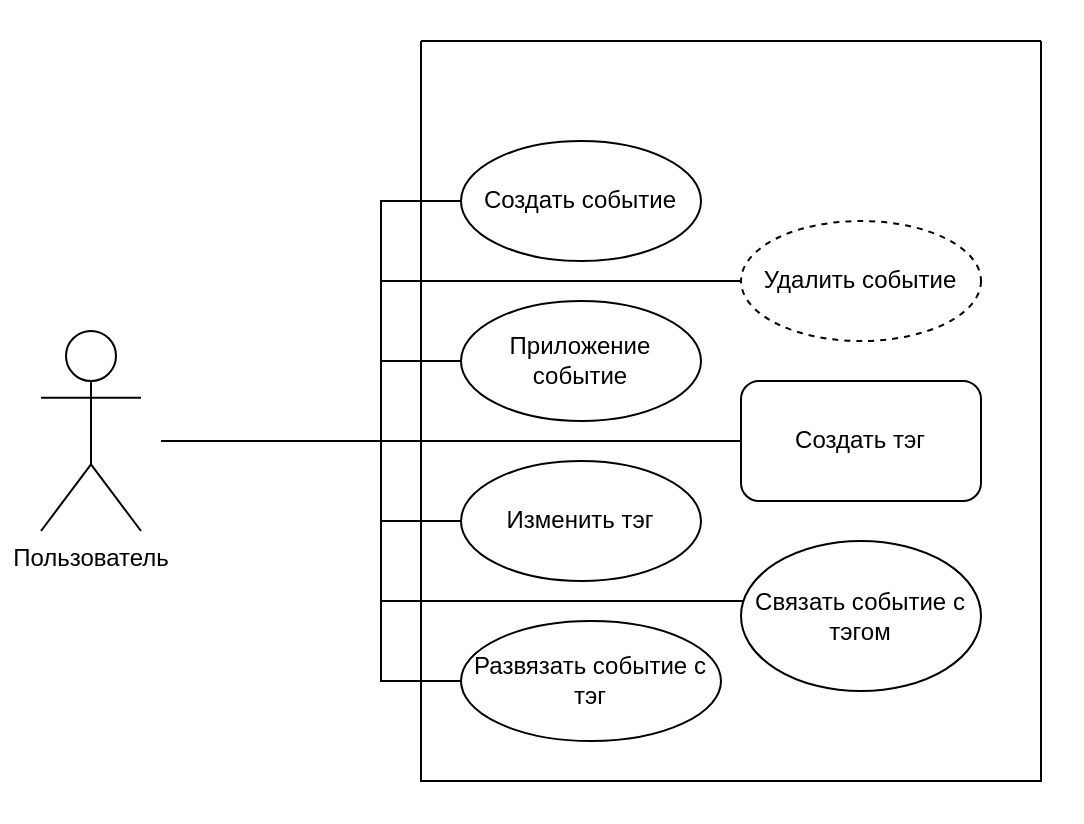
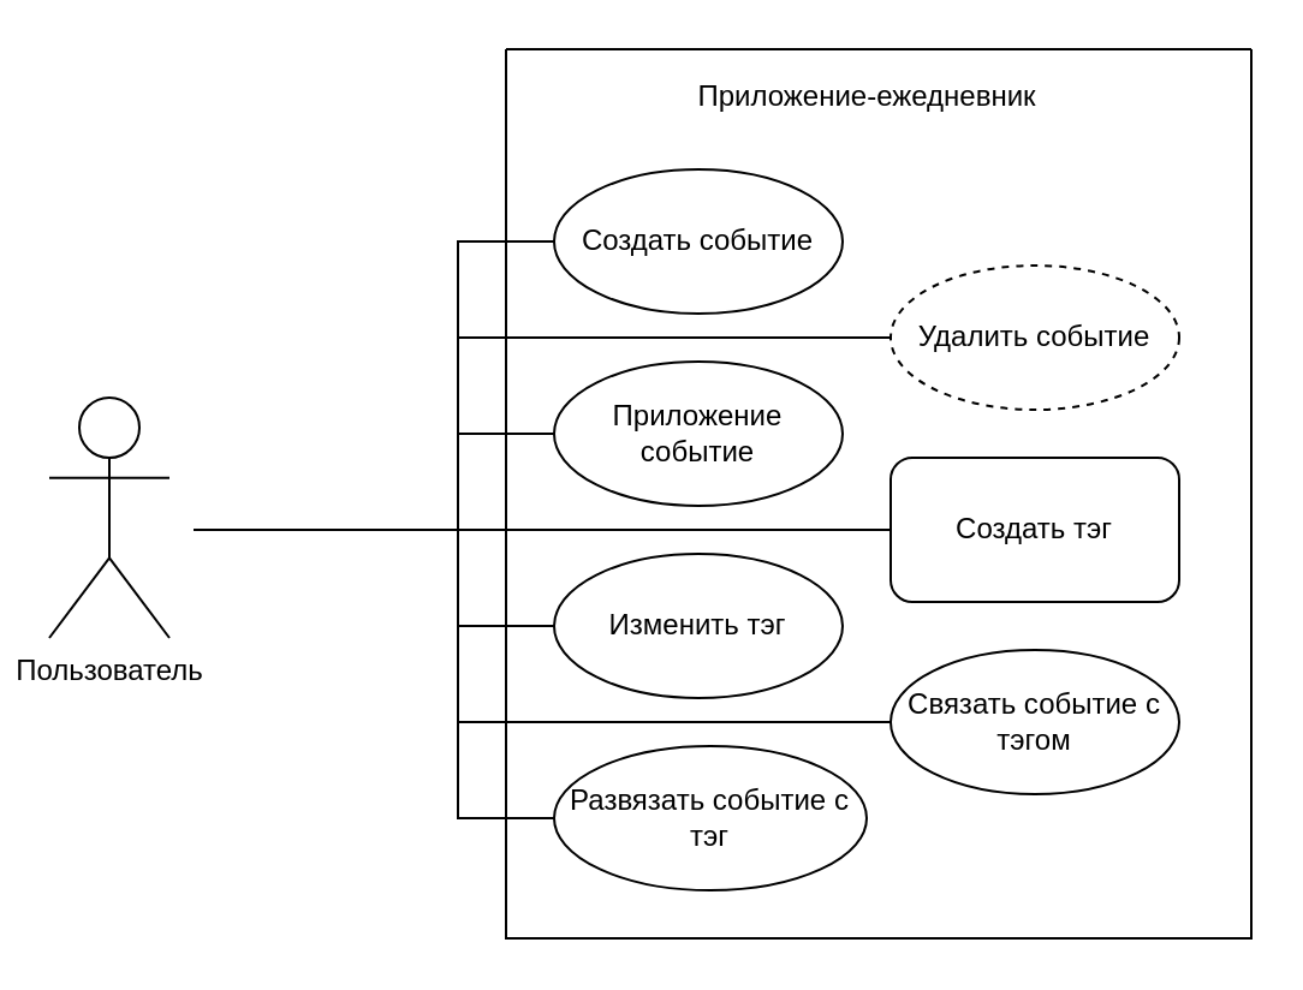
+ <mxCell id="3" value="Приложение-ежедневник" style="text;html=1;align=center;verticalAlign=middle;resizable=0;points=[];autosize=1;strokeColor=none;" parent="1" vertex="1"><mxGeometry x="280" y="30" width="160" height="20" as="geometry" /></mxCell>
- <mxCell id="7" value="Связать событие с тэгом" style="ellipse;whiteSpace=wrap;html=1;" parent="1" vertex="1"><mxGeometry x="370" y="270" width="120" height="75" as="geometry" /></mxCell>
+ <mxCell id="7" value="Связать событие с тэгом" style="ellipse;whiteSpace=wrap;html=1;" parent="1" vertex="1"><mxGeometry x="370" y="270" width="120" height="60" as="geometry" /></mxCell>
